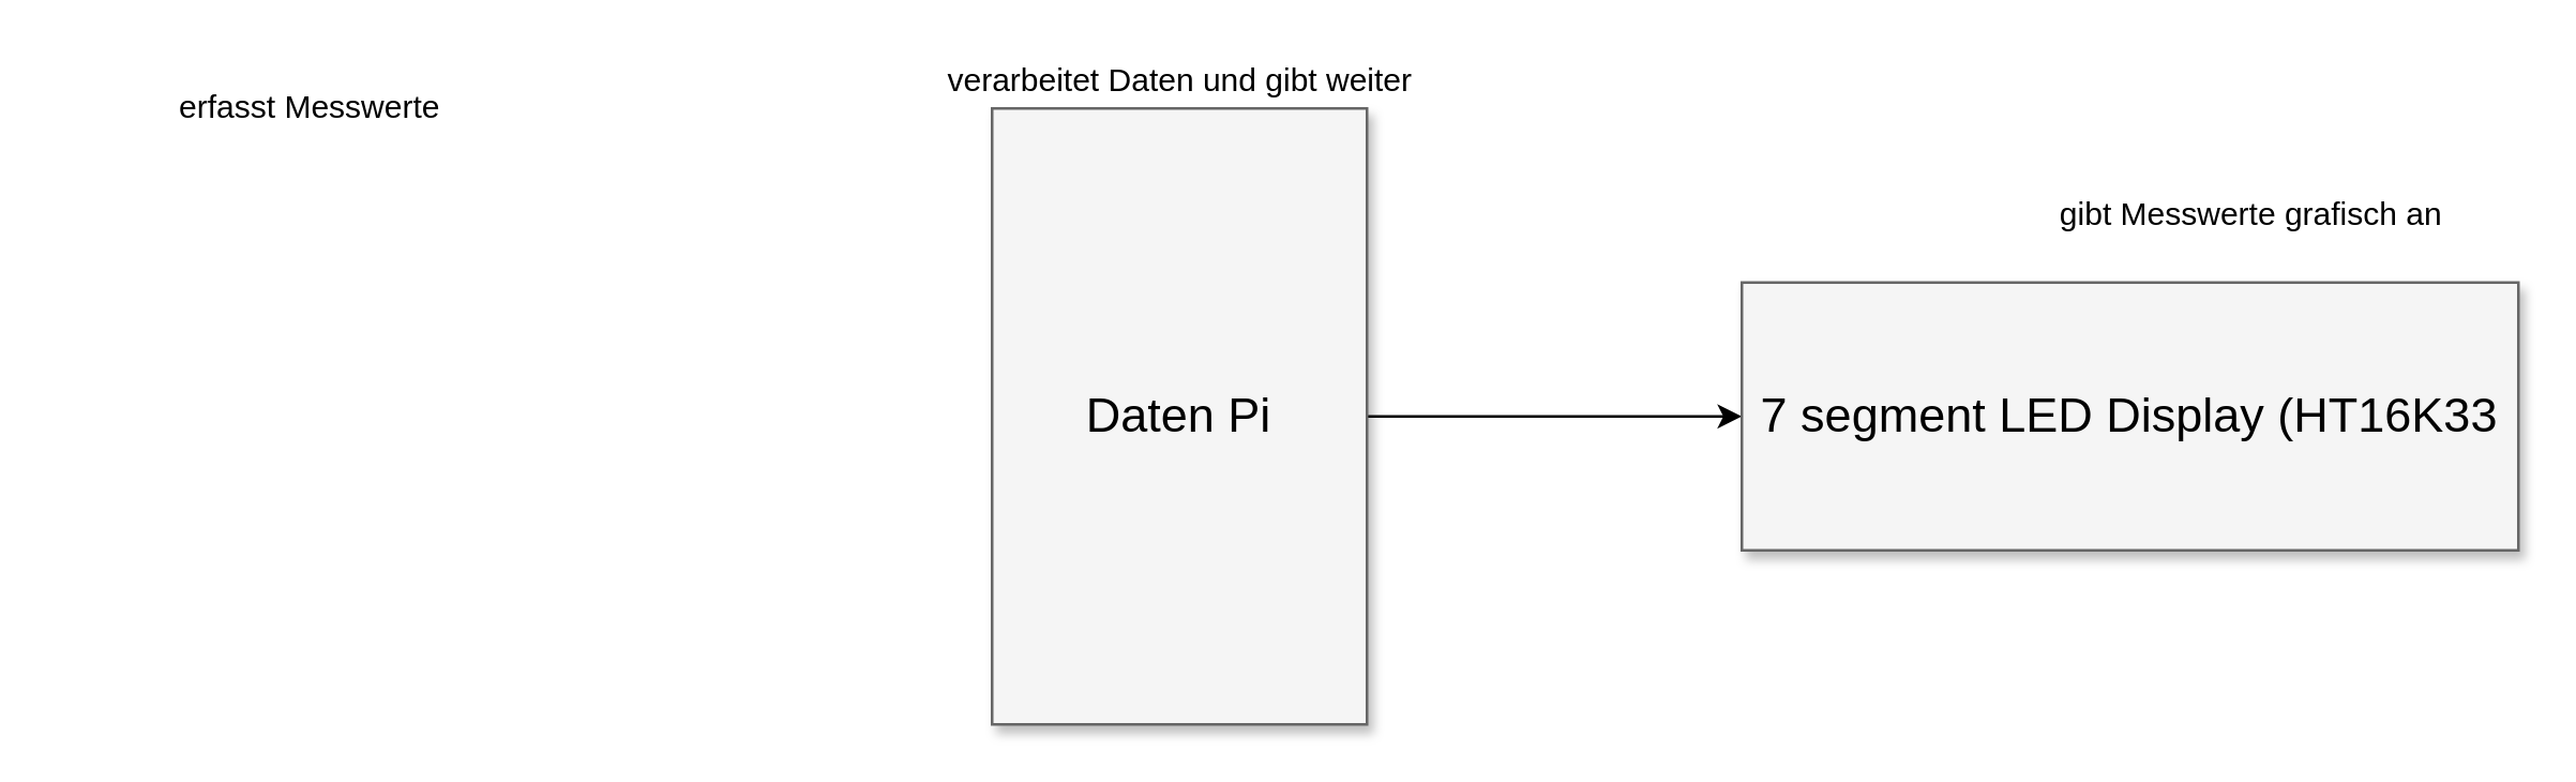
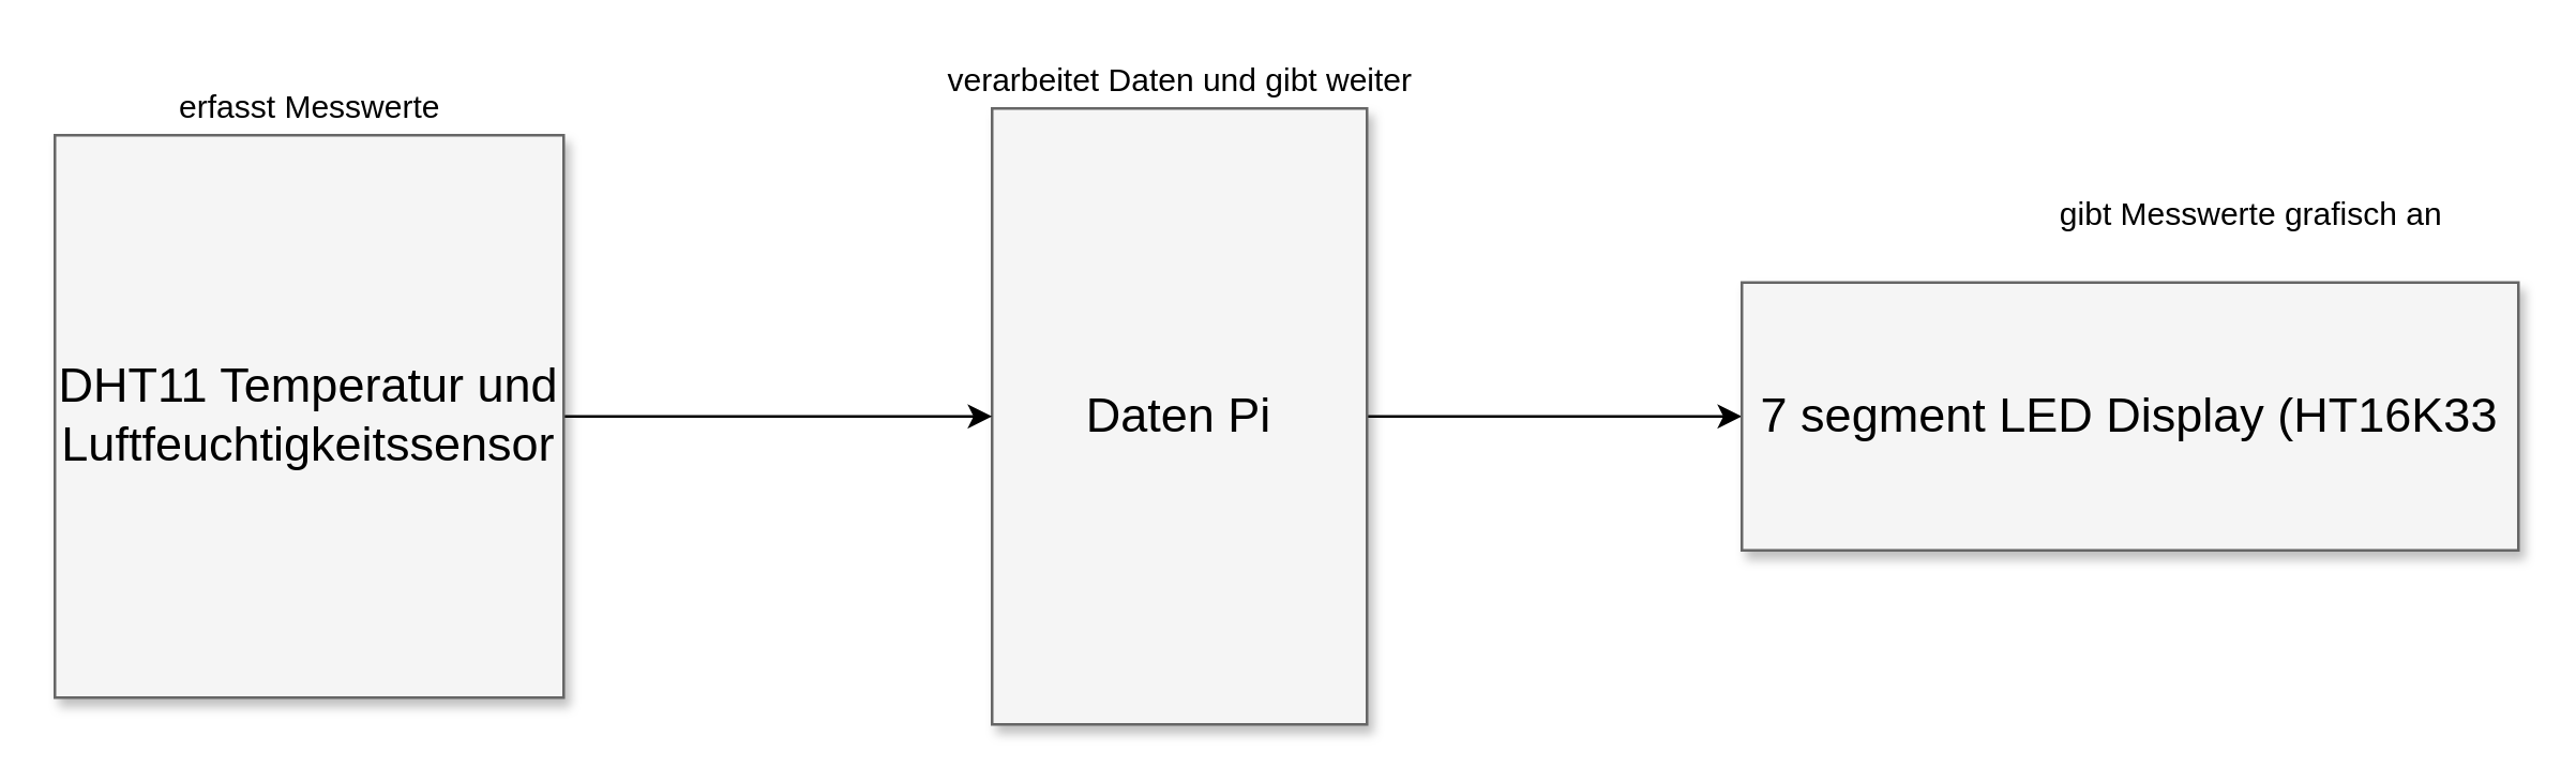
+ <mxCell id="6" value="DHT11 Temperatur und Luftfeuchtigkeitssensor" style="whiteSpace=wrap;html=1;shadow=1;fontSize=18;fillColor=#f5f5f5;strokeColor=#666666;" parent="1" vertex="1"><mxGeometry x="20" y="50" width="190" height="210" as="geometry" /></mxCell>
+ <mxCell id="5" style="edgeStyle=orthogonalEdgeStyle;rounded=0;orthogonalLoop=1;jettySize=auto;html=1;entryX=0;entryY=0.5;entryDx=0;entryDy=0;" parent="1" source="6" target="3" edge="1"><mxGeometry relative="1" as="geometry" /></mxCell>
